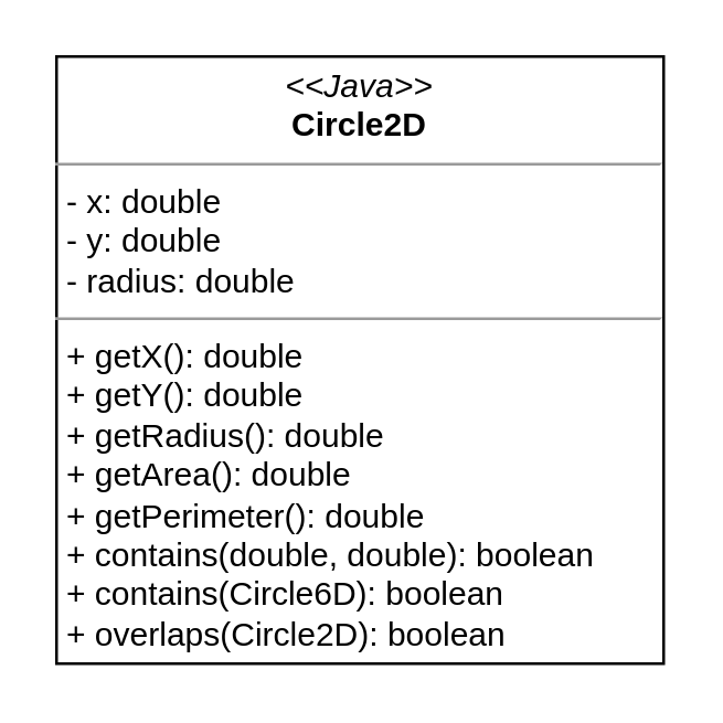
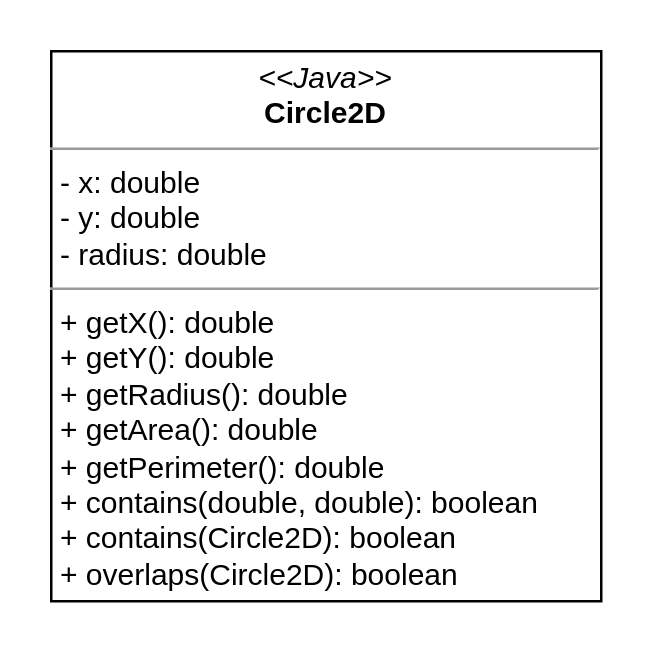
- <mxCell id="2" value="&lt;p style=&quot;margin: 0px ; margin-top: 4px ; text-align: center&quot;&gt;&lt;i&gt;&amp;lt;&amp;lt;Java&amp;gt;&amp;gt;&lt;/i&gt;&lt;br&gt;&lt;b&gt;Circle2D&lt;/b&gt;&lt;/p&gt;&lt;hr size=&quot;1&quot;&gt;&lt;p style=&quot;margin: 0px ; margin-left: 4px&quot;&gt;- x: double&lt;br&gt;- y: double&lt;/p&gt;&lt;p style=&quot;margin: 0px ; margin-left: 4px&quot;&gt;- radius: double&lt;/p&gt;&lt;hr size=&quot;1&quot;&gt;&lt;p style=&quot;margin: 0px ; margin-left: 4px&quot;&gt;+ getX(): double&lt;br&gt;+ getY(): double&lt;/p&gt;&lt;p style=&quot;margin: 0px ; margin-left: 4px&quot;&gt;+ getRadius(): double&lt;/p&gt;&lt;p style=&quot;margin: 0px ; margin-left: 4px&quot;&gt;+ getArea(): double&lt;/p&gt;&lt;p style=&quot;margin: 0px ; margin-left: 4px&quot;&gt;+ getPerimeter(): double&lt;/p&gt;&lt;p style=&quot;margin: 0px ; margin-left: 4px&quot;&gt;+ contains(double, double): boolean&lt;/p&gt;&lt;p style=&quot;margin: 0px ; margin-left: 4px&quot;&gt;+ contains(Circle6D): boolean&lt;/p&gt;&lt;p style=&quot;margin: 0px ; margin-left: 4px&quot;&gt;+ overlaps(Circle2D): boolean&lt;/p&gt;" style="verticalAlign=top;align=left;overflow=fill;fontSize=12;fontFamily=Helvetica;html=1;" parent="1" vertex="1"><mxGeometry x="20" y="20" width="220" height="220" as="geometry" /></mxCell>
+ <mxCell id="2" value="&lt;p style=&quot;margin: 0px ; margin-top: 4px ; text-align: center&quot;&gt;&lt;i&gt;&amp;lt;&amp;lt;Java&amp;gt;&amp;gt;&lt;/i&gt;&lt;br&gt;&lt;b&gt;Circle2D&lt;/b&gt;&lt;/p&gt;&lt;hr size=&quot;1&quot;&gt;&lt;p style=&quot;margin: 0px ; margin-left: 4px&quot;&gt;- x: double&lt;br&gt;- y: double&lt;/p&gt;&lt;p style=&quot;margin: 0px ; margin-left: 4px&quot;&gt;- radius: double&lt;/p&gt;&lt;hr size=&quot;1&quot;&gt;&lt;p style=&quot;margin: 0px ; margin-left: 4px&quot;&gt;+ getX(): double&lt;br&gt;+ getY(): double&lt;/p&gt;&lt;p style=&quot;margin: 0px ; margin-left: 4px&quot;&gt;+ getRadius(): double&lt;/p&gt;&lt;p style=&quot;margin: 0px ; margin-left: 4px&quot;&gt;+ getArea(): double&lt;/p&gt;&lt;p style=&quot;margin: 0px ; margin-left: 4px&quot;&gt;+ getPerimeter(): double&lt;/p&gt;&lt;p style=&quot;margin: 0px ; margin-left: 4px&quot;&gt;+ contains(double, double): boolean&lt;/p&gt;&lt;p style=&quot;margin: 0px ; margin-left: 4px&quot;&gt;+ contains(Circle2D): boolean&lt;/p&gt;&lt;p style=&quot;margin: 0px ; margin-left: 4px&quot;&gt;+ overlaps(Circle2D): boolean&lt;/p&gt;" style="verticalAlign=top;align=left;overflow=fill;fontSize=12;fontFamily=Helvetica;html=1;" parent="1" vertex="1"><mxGeometry x="20" y="20" width="220" height="220" as="geometry" /></mxCell>
